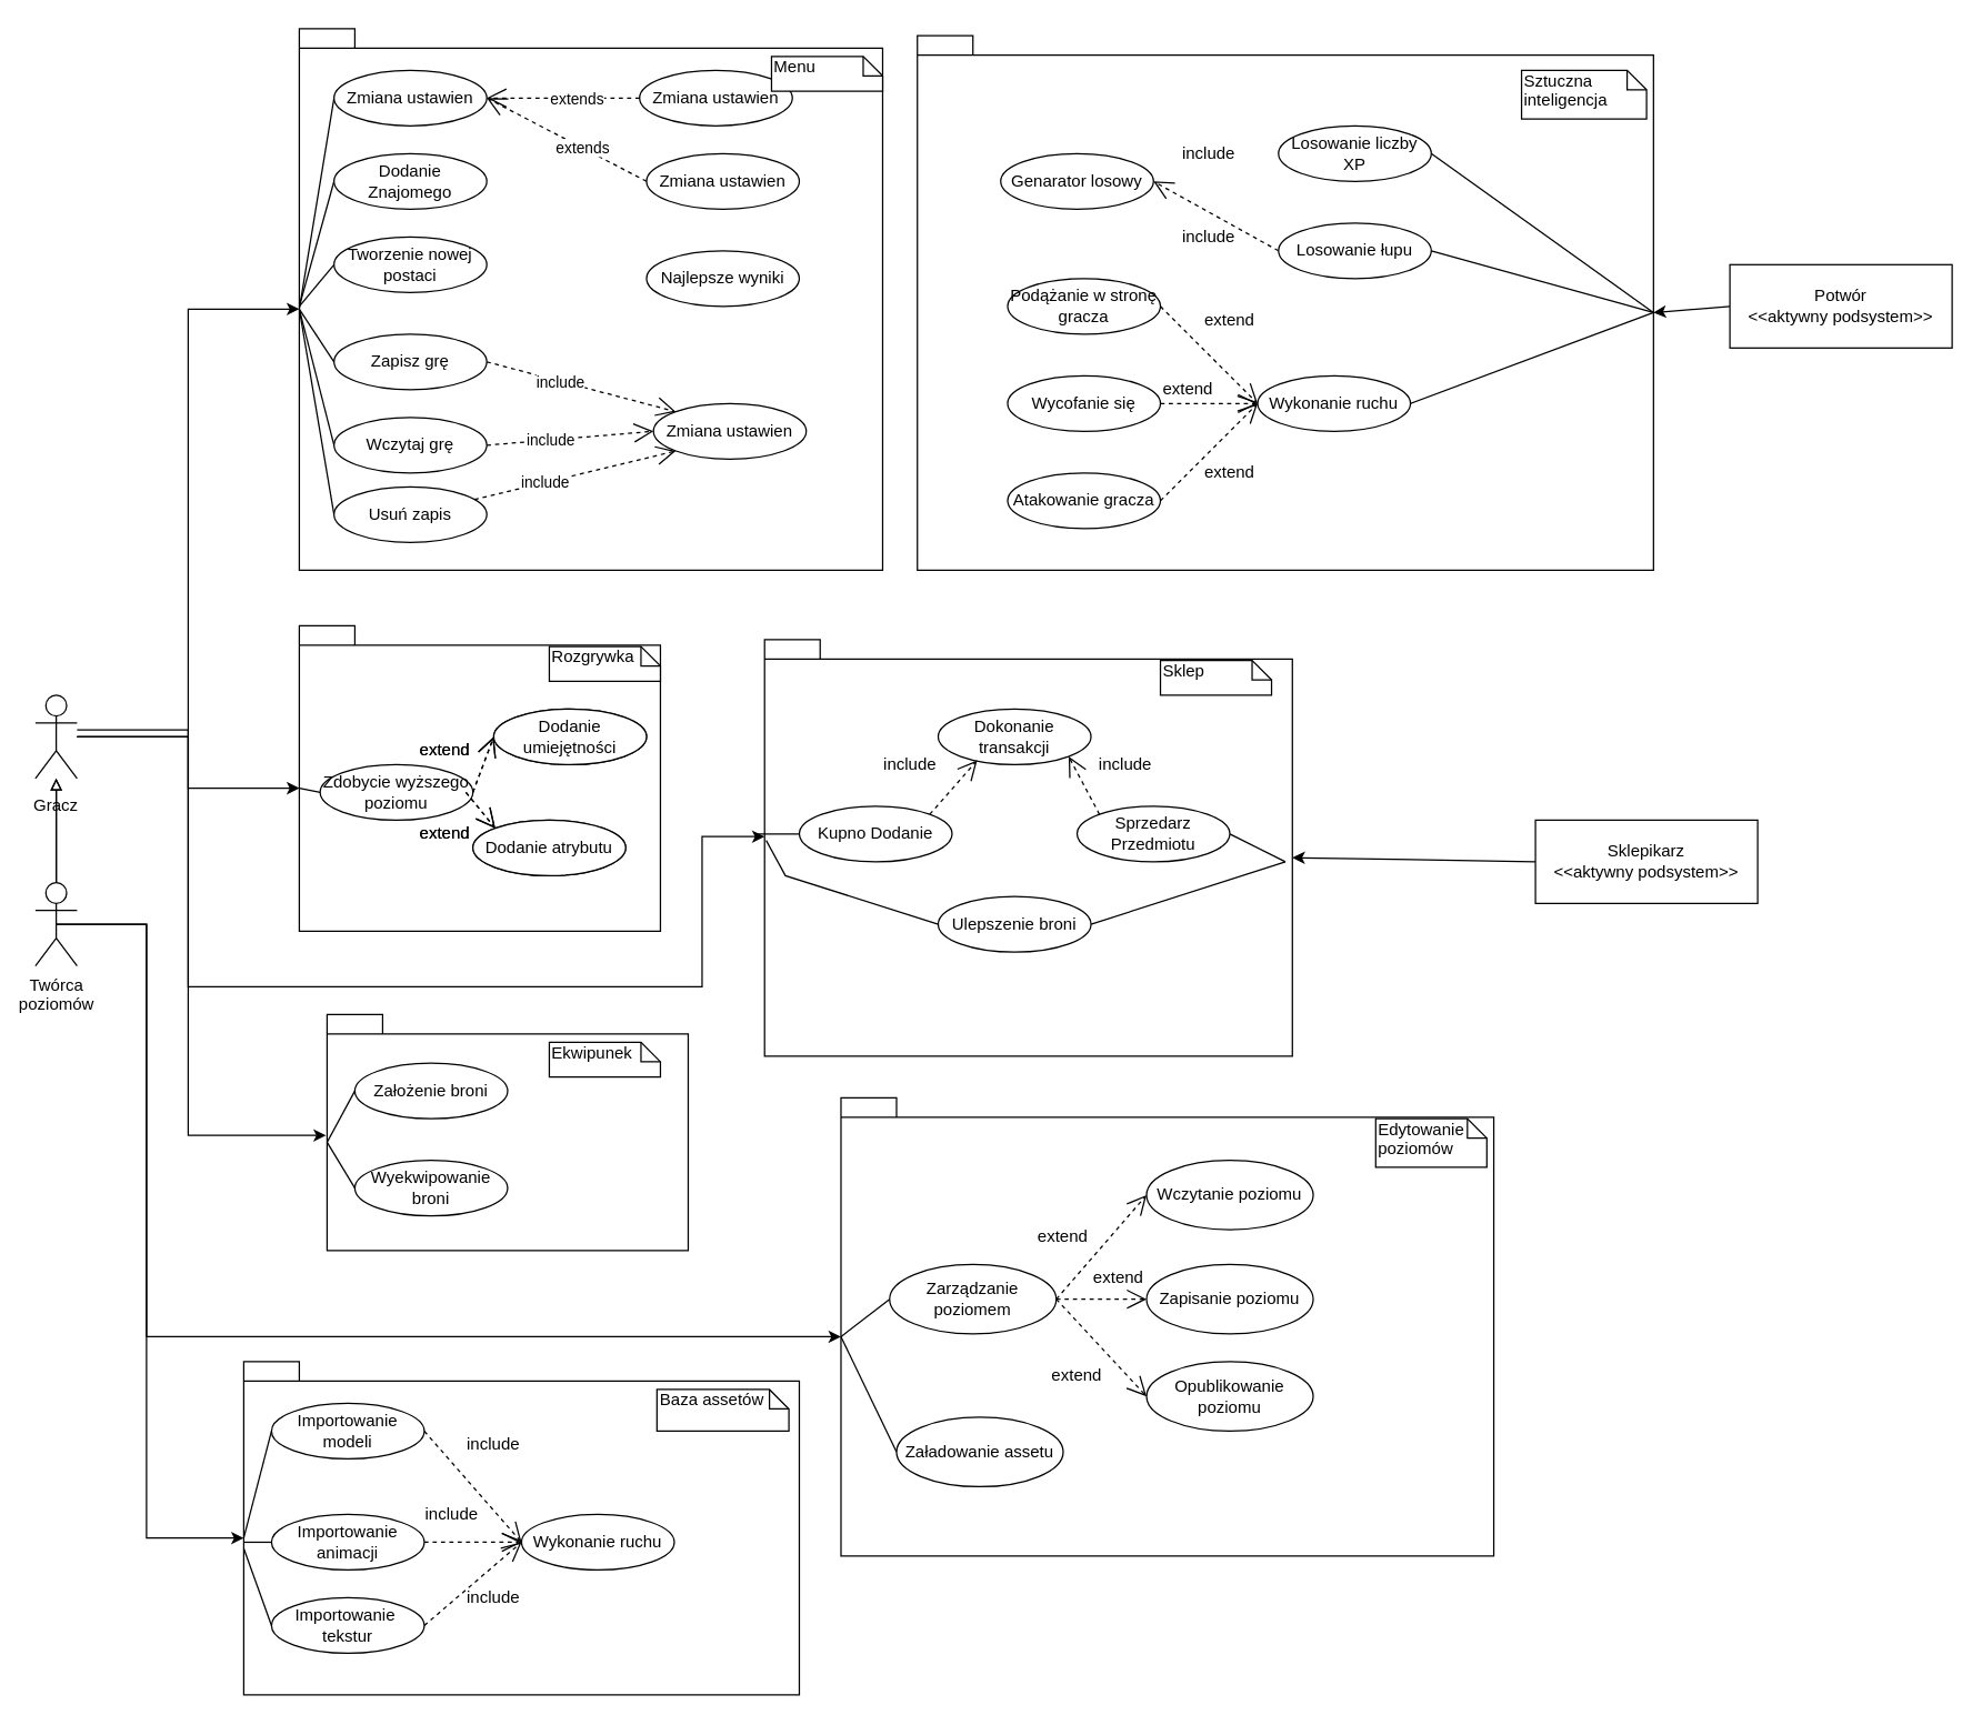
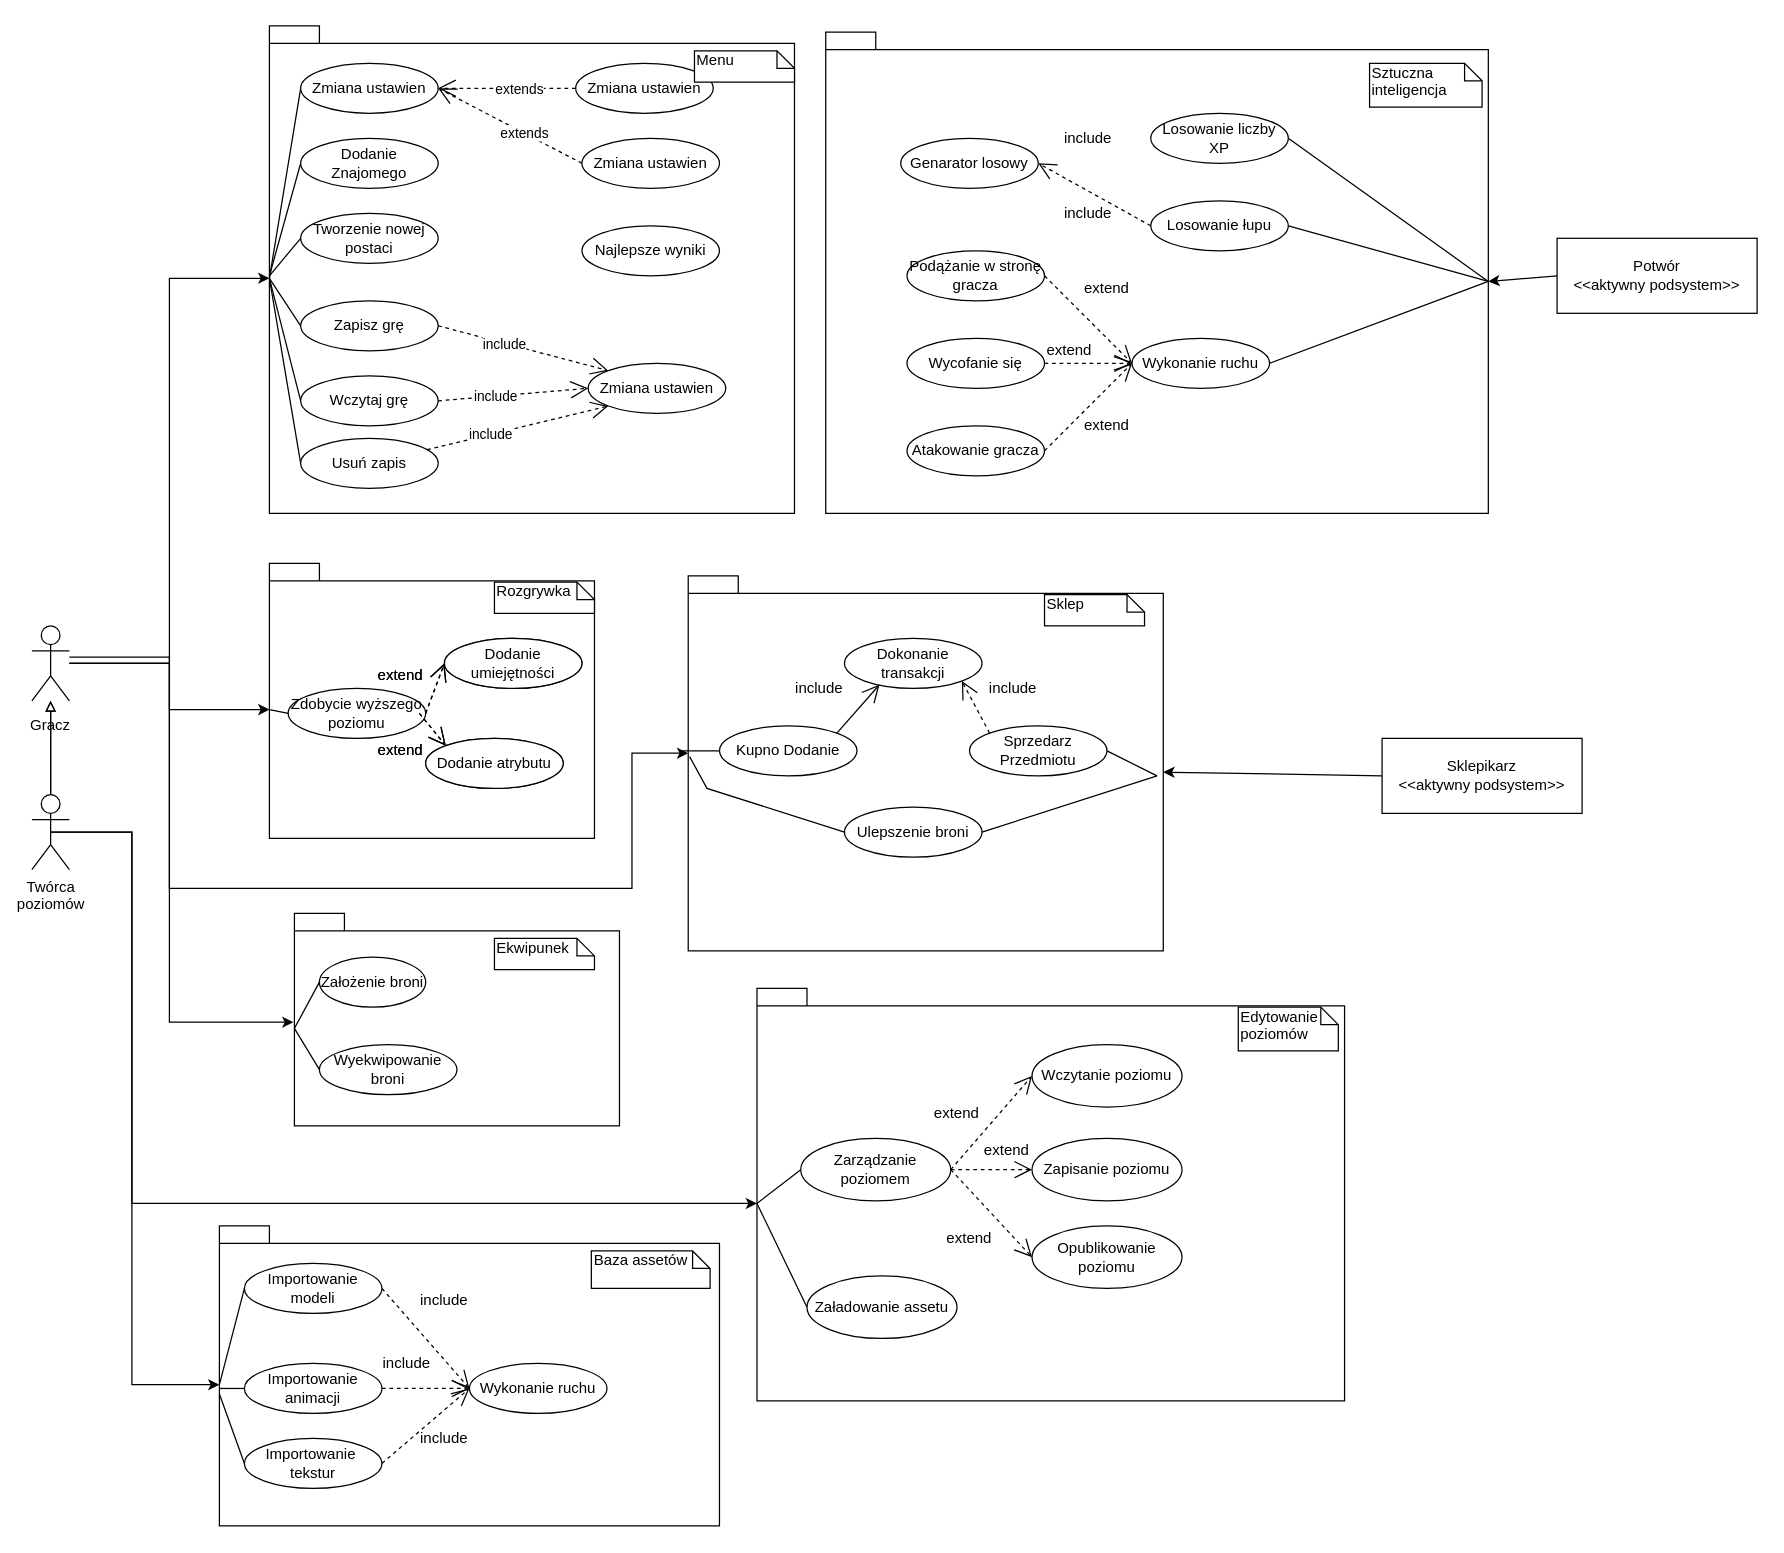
- <mxCell id="61" value="" style="endArrow=open;dashed=1;endFill=0;endSize=12;html=1;exitX=1;exitY=0;exitDx=0;exitDy=0;entryX=0.255;entryY=0.925;entryDx=0;entryDy=0;entryPerimeter=0;" parent="1" source="51" target="55" edge="1"><mxGeometry width="160" relative="1" as="geometry"><mxPoint x="690" y="605" as="sourcePoint" /><mxPoint x="850" y="605" as="targetPoint" /></mxGeometry></mxCell>
+ <mxCell id="61" value="" style="endArrow=open;dashed=0;endFill=0;endSize=12;html=1;exitX=1;exitY=0;exitDx=0;exitDy=0;entryX=0.255;entryY=0.925;entryDx=0;entryDy=0;entryPerimeter=0;" parent="1" source="51" target="55" edge="1"><mxGeometry width="160" relative="1" as="geometry"><mxPoint x="690" y="605" as="sourcePoint" /><mxPoint x="850" y="605" as="targetPoint" /></mxGeometry></mxCell>
- <mxCell id="47" value="Założenie broni" style="ellipse;whiteSpace=wrap;html=1;" parent="1" vertex="1"><mxGeometry x="255" y="765" width="110" height="40" as="geometry" /></mxCell>
+ <mxCell id="47" value="Założenie broni" style="ellipse;whiteSpace=wrap;html=1;" parent="1" vertex="1"><mxGeometry x="255" y="765" width="85" height="40" as="geometry" /></mxCell>
